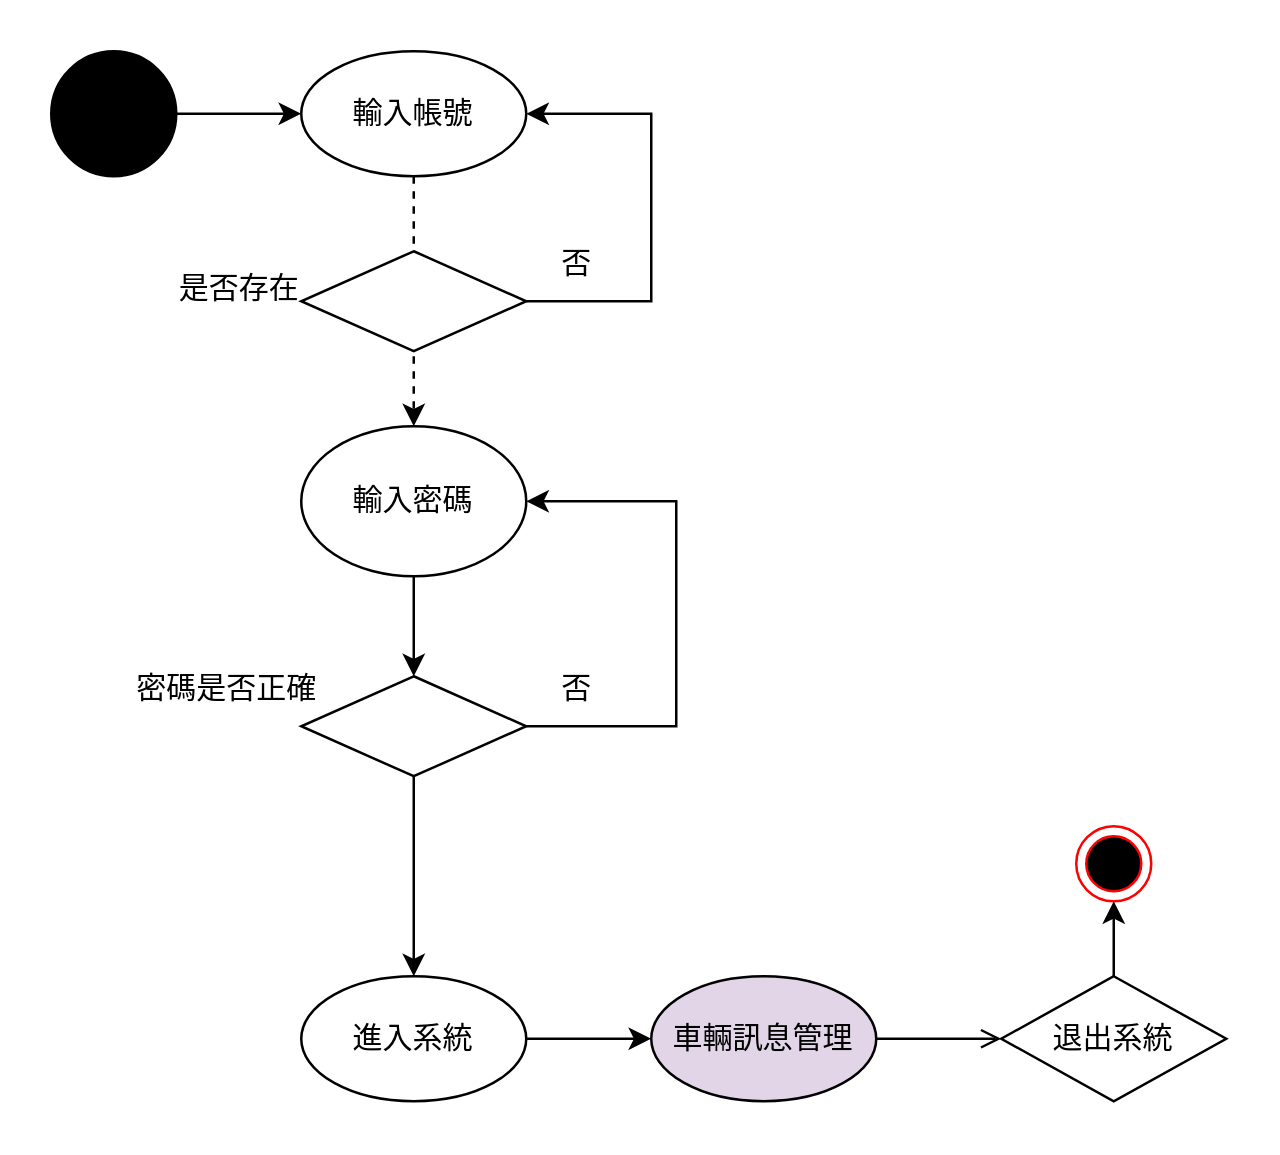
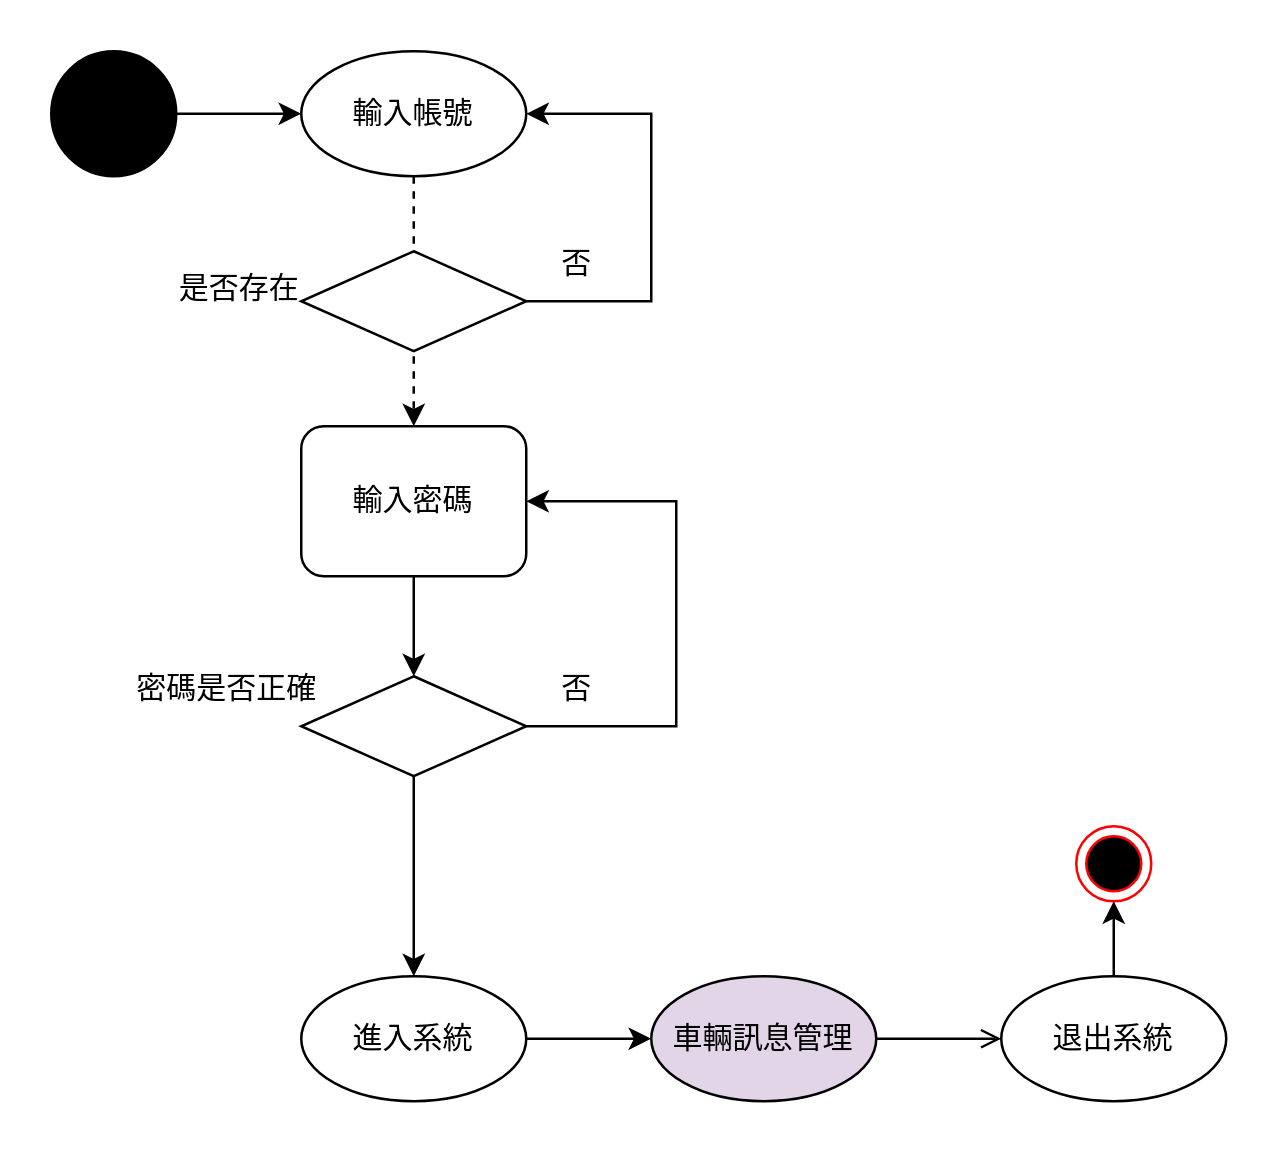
- <mxCell id="10" value="輸入密碼" style="ellipse;whiteSpace=wrap;html=1;" vertex="1" parent="1"><mxGeometry x="120" y="170" width="90" height="60" as="geometry" /></mxCell>
+ <mxCell id="10" value="輸入密碼" style="whiteSpace=wrap;html=1;rounded=1;" vertex="1" parent="1"><mxGeometry x="120" y="170" width="90" height="60" as="geometry" /></mxCell>
- <mxCell id="19" value="退出系統" style="rhombus;whiteSpace=wrap;html=1;" vertex="1" parent="1"><mxGeometry x="400" y="390" width="90" height="50" as="geometry" /></mxCell>
+ <mxCell id="19" value="退出系統" style="ellipse;whiteSpace=wrap;html=1;" vertex="1" parent="1"><mxGeometry x="400" y="390" width="90" height="50" as="geometry" /></mxCell>
